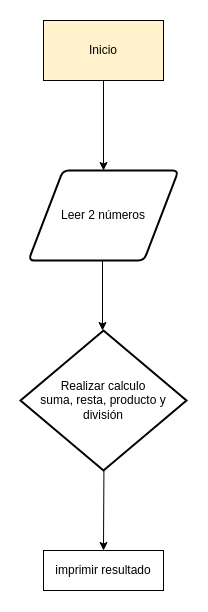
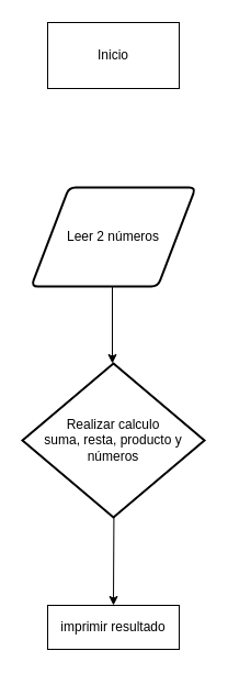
- <mxCell id="3" value="Inicio" style="rounded=0;whiteSpace=wrap;html=1;fillColor=#fff2cc;" vertex="1" parent="1"><mxGeometry x="43" y="20" width="120" height="60" as="geometry" /></mxCell>
+ <mxCell id="3" value="Inicio" style="rounded=0;whiteSpace=wrap;html=1;" vertex="1" parent="1"><mxGeometry x="43" y="20" width="120" height="60" as="geometry" /></mxCell>
- <mxCell id="2" value="" style="edgeStyle=orthogonalEdgeStyle;rounded=0;orthogonalLoop=1;jettySize=auto;html=1;" edge="1" parent="1" source="3" target="8"><mxGeometry relative="1" as="geometry" /></mxCell>
- <mxCell id="7" value="Realizar calculo&lt;div&gt;suma, resta, producto y división&lt;/div&gt;" style="strokeWidth=2;html=1;shape=mxgraph.flowchart.decision;whiteSpace=wrap;" vertex="1" parent="1"><mxGeometry x="20" y="330" width="166" height="140" as="geometry" /></mxCell>
+ <mxCell id="7" value="Realizar calculo&lt;div&gt;suma, resta, producto y números&lt;/div&gt;" style="strokeWidth=2;html=1;shape=mxgraph.flowchart.decision;whiteSpace=wrap;" vertex="1" parent="1"><mxGeometry x="20" y="330" width="166" height="140" as="geometry" /></mxCell>
